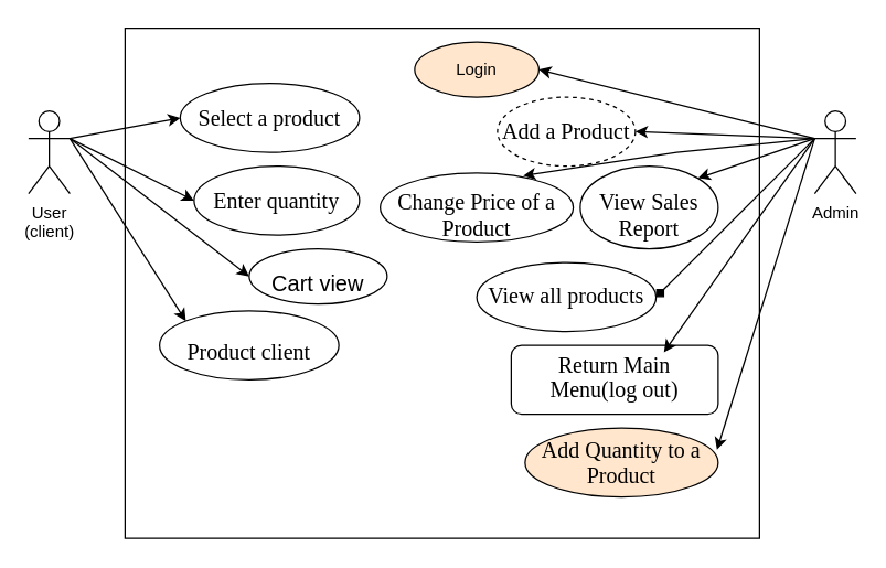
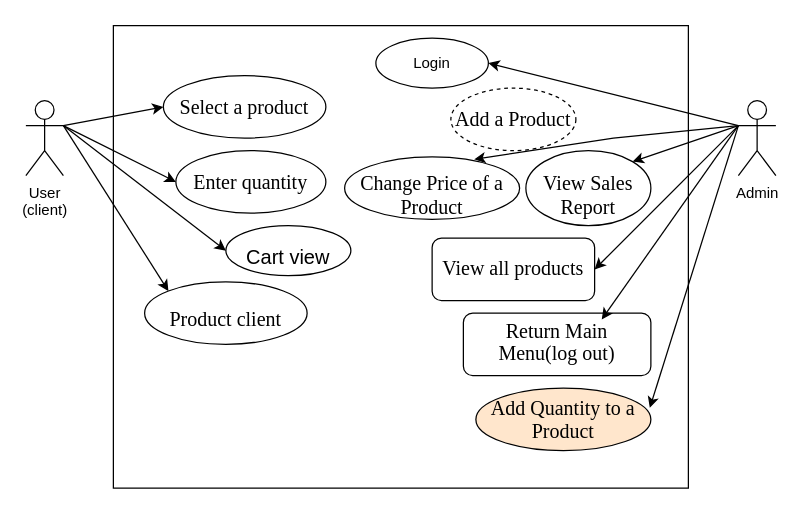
- <mxCell id="5" value="Login" style="ellipse;whiteSpace=wrap;html=1;fillColor=#ffe6cc;" vertex="1" parent="1"><mxGeometry x="300" y="30" width="90" height="40" as="geometry" /></mxCell>
+ <mxCell id="5" value="Login" style="ellipse;whiteSpace=wrap;html=1;" vertex="1" parent="1"><mxGeometry x="300" y="30" width="90" height="40" as="geometry" /></mxCell>
- <mxCell id="13" value="" style="endArrow=classic;html=1;rounded=0;entryX=1;entryY=0.5;entryDx=0;entryDy=0;exitX=0;exitY=0.333;exitDx=0;exitDy=0;exitPerimeter=0;" edge="1" parent="1" source="4" target="6"><mxGeometry width="50" height="50" relative="1" as="geometry"><mxPoint x="270" y="300" as="sourcePoint" /><mxPoint x="320" y="250" as="targetPoint" /></mxGeometry></mxCell>
- <mxCell id="16" value="" style="endArrow=diamond;html=1;rounded=0;exitX=0;exitY=0.333;exitDx=0;exitDy=0;exitPerimeter=0;entryX=1;entryY=0.5;entryDx=0;entryDy=0;" edge="1" parent="1" source="4" target="11"><mxGeometry width="50" height="50" relative="1" as="geometry"><mxPoint x="630" y="140" as="sourcePoint" /><mxPoint x="470" y="110" as="targetPoint" /></mxGeometry></mxCell>
+ <mxCell id="16" value="" style="endArrow=classic;html=1;rounded=0;exitX=0;exitY=0.333;exitDx=0;exitDy=0;exitPerimeter=0;entryX=1;entryY=0.5;entryDx=0;entryDy=0;" edge="1" parent="1" source="4" target="11"><mxGeometry width="50" height="50" relative="1" as="geometry"><mxPoint x="630" y="140" as="sourcePoint" /><mxPoint x="470" y="110" as="targetPoint" /></mxGeometry></mxCell>
- <mxCell id="11" value="&lt;p style=&quot;text-align:justify;line-height:115%&quot; class=&quot;MsoNormal&quot;&gt;&lt;span style=&quot;font-size: 12pt; line-height: 115%; font-family: &amp;quot;Times New Roman&amp;quot;, serif;&quot; lang=&quot;EN-US&quot;&gt;View all products&lt;/span&gt;&lt;/p&gt;" style="ellipse;whiteSpace=wrap;html=1;" vertex="1" parent="1"><mxGeometry x="345" y="190" width="130" height="50" as="geometry" /></mxCell>
+ <mxCell id="11" value="&lt;p style=&quot;text-align:justify;line-height:115%&quot; class=&quot;MsoNormal&quot;&gt;&lt;span style=&quot;font-size: 12pt; line-height: 115%; font-family: &amp;quot;Times New Roman&amp;quot;, serif;&quot; lang=&quot;EN-US&quot;&gt;View all products&lt;/span&gt;&lt;/p&gt;" style="whiteSpace=wrap;html=1;rounded=1;" vertex="1" parent="1"><mxGeometry x="345" y="190" width="130" height="50" as="geometry" /></mxCell>
